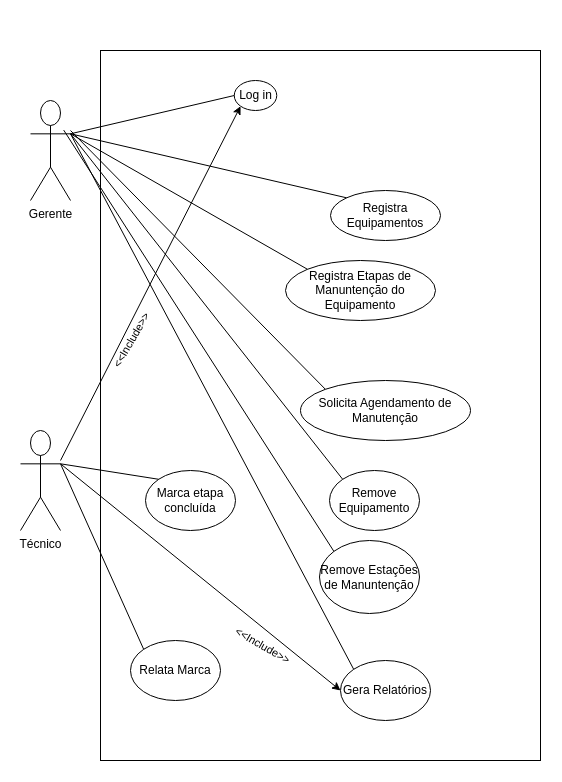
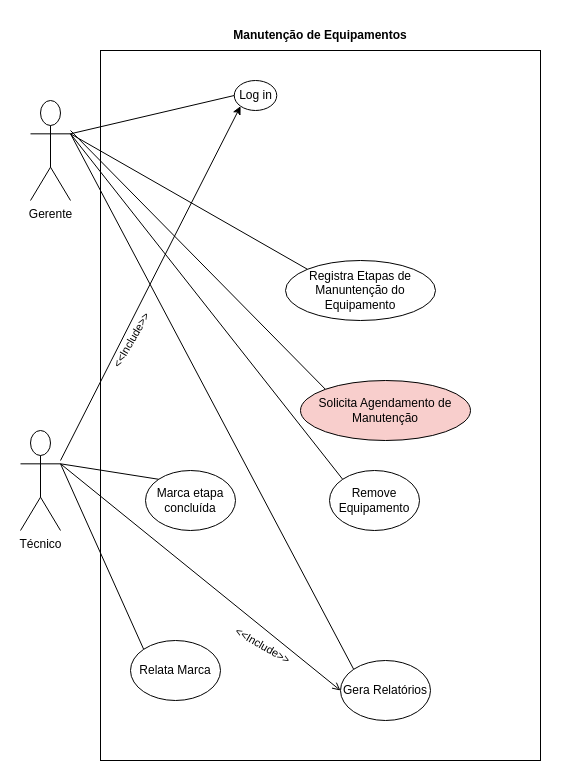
+ <mxCell id="4" value="&lt;b&gt;Manutenção de Equipamentos&lt;/b&gt;" style="text;html=1;align=center;verticalAlign=middle;whiteSpace=wrap;rounded=0;" vertex="1" parent="1"><mxGeometry x="200" y="20" width="240" height="30" as="geometry" /></mxCell>
- <mxCell id="9" value="" style="endArrow=none;html=1;rounded=0;exitX=1;exitY=0.333;exitDx=0;exitDy=0;exitPerimeter=0;entryX=0;entryY=0;entryDx=0;entryDy=0;" edge="1" parent="1" source="2" target="6"><mxGeometry width="50" height="50" relative="1" as="geometry"><mxPoint x="80" y="130" as="sourcePoint" /><mxPoint x="155" y="110" as="targetPoint" /></mxGeometry></mxCell>
- <mxCell id="6" value="Registra Equipamentos" style="ellipse;whiteSpace=wrap;html=1;" vertex="1" parent="1"><mxGeometry x="330" y="190" width="110" height="50" as="geometry" /></mxCell>
- <mxCell id="19" value="" style="endArrow=none;html=1;rounded=0;exitX=0.83;exitY=0.296;exitDx=0;exitDy=0;exitPerimeter=0;entryX=0;entryY=0;entryDx=0;entryDy=0;" edge="1" parent="1" target="18" source="2"><mxGeometry width="50" height="50" relative="1" as="geometry"><mxPoint x="60" y="360" as="sourcePoint" /><mxPoint x="165" y="494" as="targetPoint" /></mxGeometry></mxCell>
- <mxCell id="14" value="Solicita Agendamento de Manutenção" style="ellipse;whiteSpace=wrap;html=1;" vertex="1" parent="1"><mxGeometry x="300" y="380" width="170" height="60" as="geometry" /></mxCell>
+ <mxCell id="14" value="Solicita Agendamento de Manutenção" style="ellipse;whiteSpace=wrap;html=1;fillColor=#f8cecc;" vertex="1" parent="1"><mxGeometry x="300" y="380" width="170" height="60" as="geometry" /></mxCell>
- <mxCell id="18" value="Remove Estações de Manuntenção" style="ellipse;whiteSpace=wrap;html=1;" vertex="1" parent="1"><mxGeometry x="319" y="540" width="100" height="73" as="geometry" /></mxCell>
- <mxCell id="26" value="" style="endArrow=classic;html=1;rounded=0;entryX=0;entryY=0.5;entryDx=0;entryDy=0;exitX=1;exitY=0.333;exitDx=0;exitDy=0;exitPerimeter=0;" edge="1" parent="1" source="7" target="24"><mxGeometry width="50" height="50" relative="1" as="geometry"><mxPoint x="70" y="470" as="sourcePoint" /><mxPoint x="250" y="116" as="targetPoint" /></mxGeometry></mxCell>
+ <mxCell id="26" value="" style="endArrow=open;html=1;rounded=0;entryX=0;entryY=0.5;entryDx=0;entryDy=0;exitX=1;exitY=0.333;exitDx=0;exitDy=0;exitPerimeter=0;" edge="1" parent="1" source="7" target="24"><mxGeometry width="50" height="50" relative="1" as="geometry"><mxPoint x="70" y="470" as="sourcePoint" /><mxPoint x="250" y="116" as="targetPoint" /></mxGeometry></mxCell>
